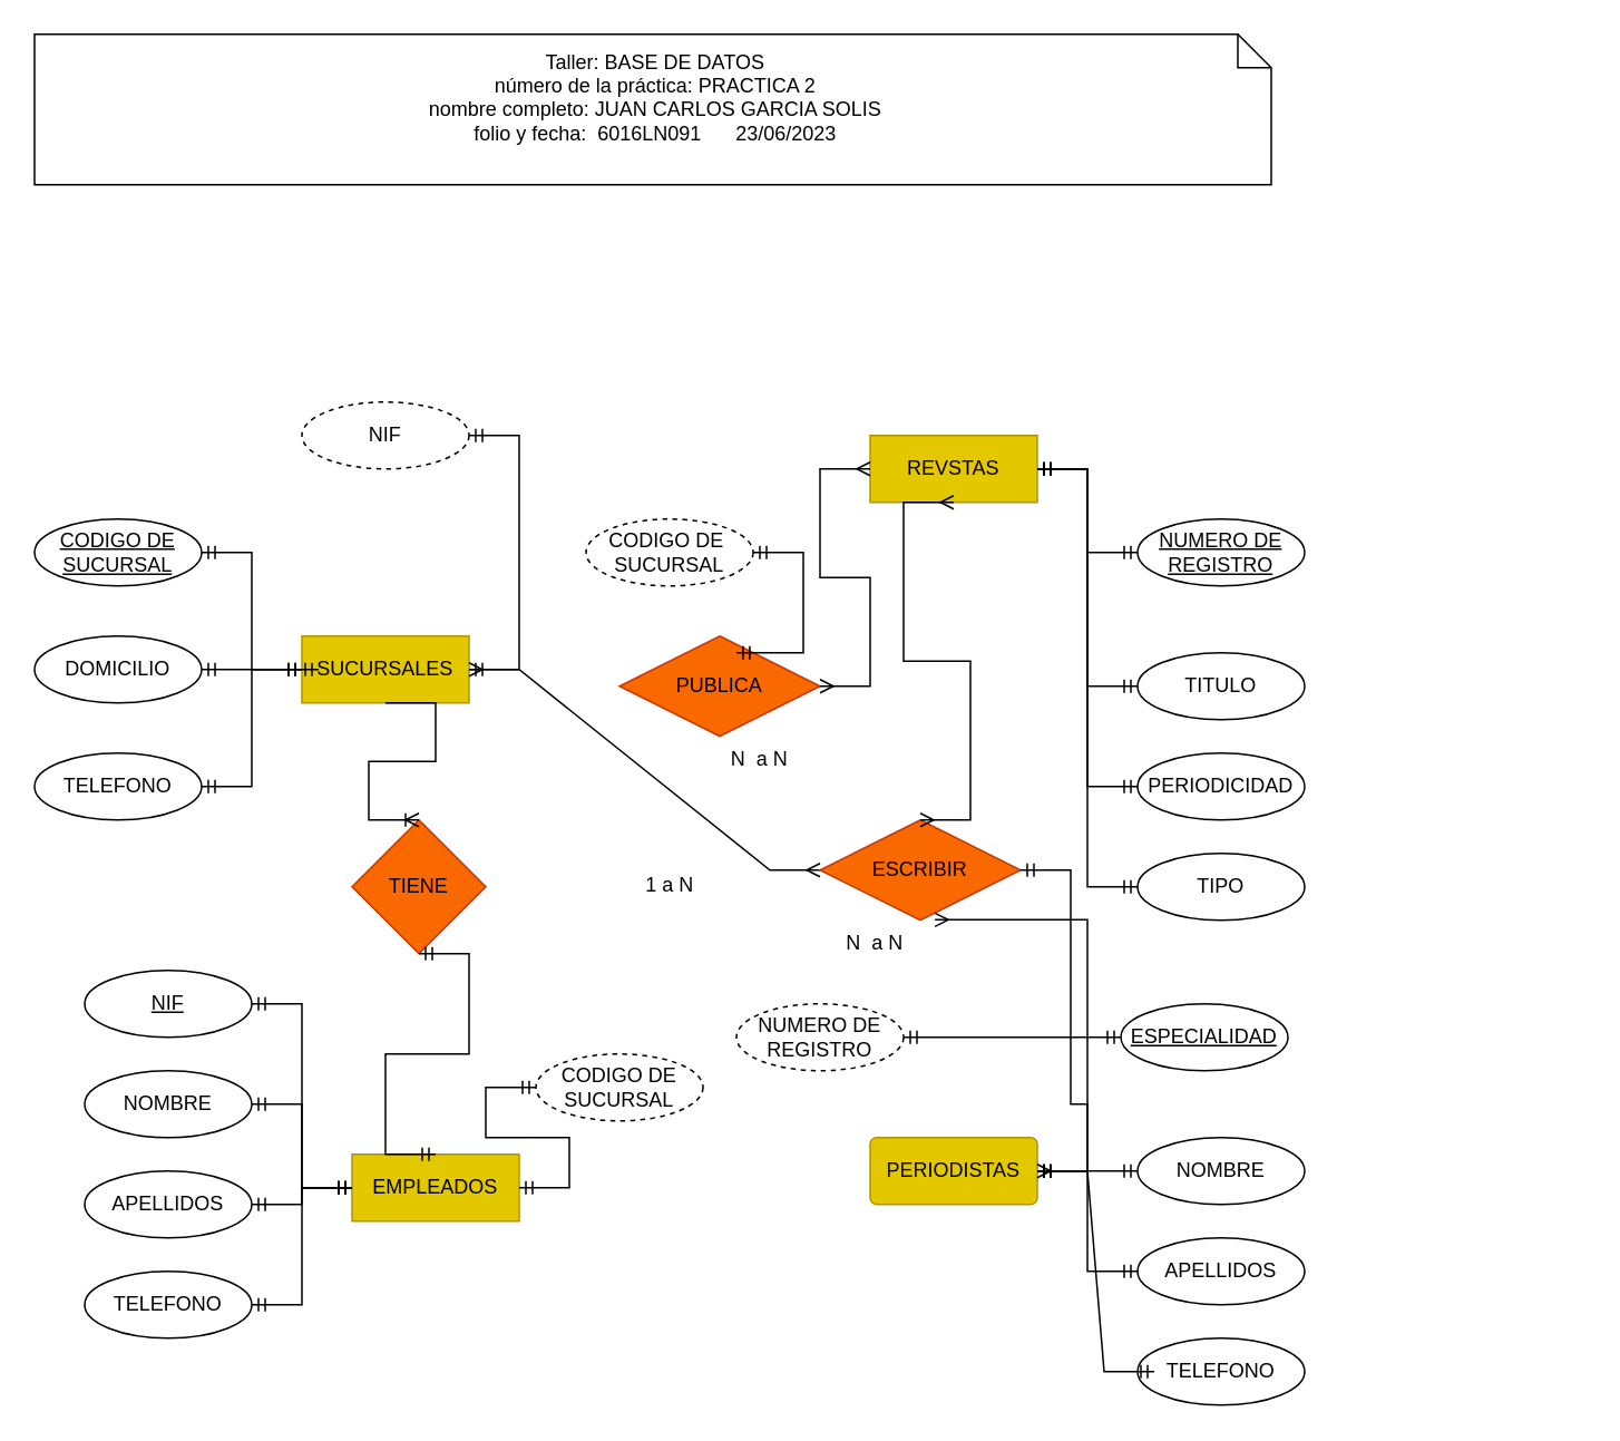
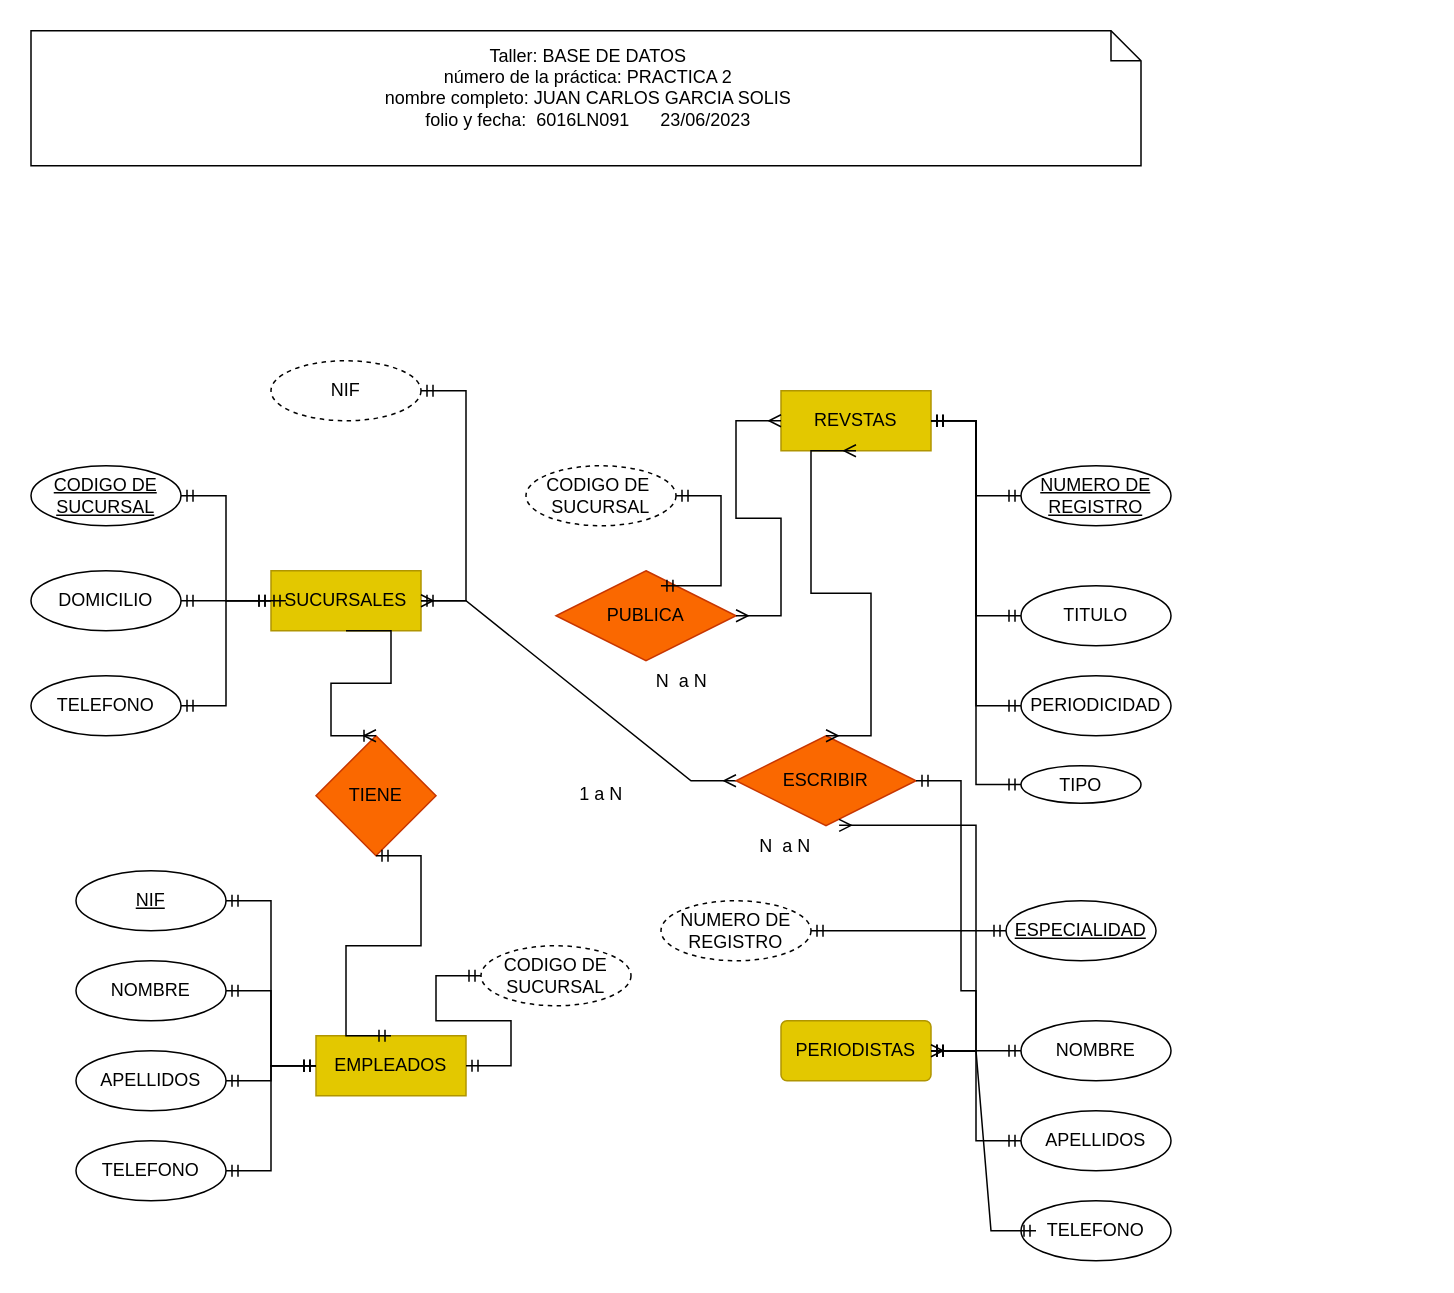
- <mxCell id="16" value="TIPO" style="ellipse;whiteSpace=wrap;html=1;align=center;" vertex="1" parent="1"><mxGeometry x="680" y="510" width="100" height="40" as="geometry" /></mxCell>
+ <mxCell id="16" value="TIPO" style="ellipse;whiteSpace=wrap;html=1;align=center;" vertex="1" parent="1"><mxGeometry x="680" y="510" width="80" height="25" as="geometry" /></mxCell>
